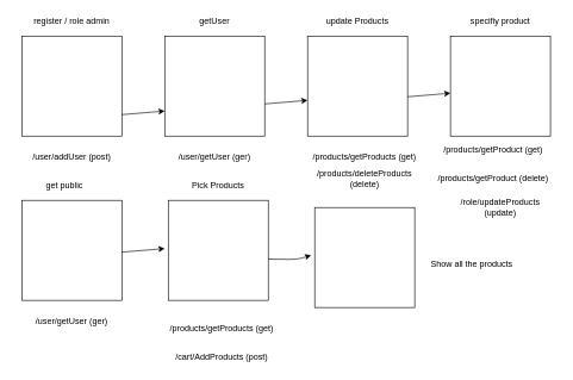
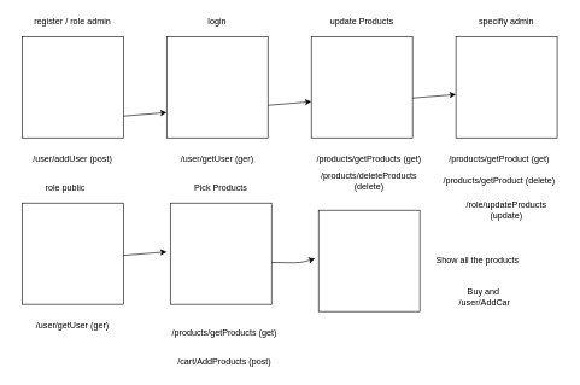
- <mxCell id="5" value="getUser" style="text;html=1;strokeColor=none;fillColor=none;align=center;verticalAlign=middle;whiteSpace=wrap;rounded=0;" vertex="1" parent="1"><mxGeometry x="230" y="20" width="140" height="20" as="geometry" /></mxCell>
+ <mxCell id="5" value="login" style="text;html=1;strokeColor=none;fillColor=none;align=center;verticalAlign=middle;whiteSpace=wrap;rounded=0;" vertex="1" parent="1"><mxGeometry x="230" y="20" width="140" height="20" as="geometry" /></mxCell>
- <mxCell id="16" value="specifiy product" style="text;html=1;strokeColor=none;fillColor=none;align=center;verticalAlign=middle;whiteSpace=wrap;rounded=0;" vertex="1" parent="1"><mxGeometry x="630" y="20" width="140" height="20" as="geometry" /></mxCell>
+ <mxCell id="16" value="specifiy admin" style="text;html=1;strokeColor=none;fillColor=none;align=center;verticalAlign=middle;whiteSpace=wrap;rounded=0;" vertex="1" parent="1"><mxGeometry x="630" y="20" width="140" height="20" as="geometry" /></mxCell>
- <mxCell id="17" value="/products/getProduct (get)" style="text;html=1;strokeColor=none;fillColor=none;align=center;verticalAlign=middle;whiteSpace=wrap;rounded=0;" vertex="1" parent="1"><mxGeometry x="610" y="200" width="160" height="20" as="geometry" /></mxCell>
+ <mxCell id="17" value="/products/getProduct (get)" style="text;html=1;strokeColor=none;fillColor=none;align=center;verticalAlign=middle;whiteSpace=wrap;rounded=0;" vertex="1" parent="1"><mxGeometry x="610" y="210" width="160" height="20" as="geometry" /></mxCell>
- <mxCell id="21" value="get public" style="text;html=1;strokeColor=none;fillColor=none;align=center;verticalAlign=middle;whiteSpace=wrap;rounded=0;" vertex="1" parent="1"><mxGeometry x="20" y="250" width="140" height="20" as="geometry" /></mxCell>
+ <mxCell id="21" value="role public" style="text;html=1;strokeColor=none;fillColor=none;align=center;verticalAlign=middle;whiteSpace=wrap;rounded=0;" vertex="1" parent="1"><mxGeometry x="20" y="250" width="140" height="20" as="geometry" /></mxCell>
- <mxCell id="30" value="Show all the products" style="text;html=1;strokeColor=none;fillColor=none;align=center;verticalAlign=middle;whiteSpace=wrap;rounded=0;" vertex="1" parent="1"><mxGeometry x="590" y="360" width="140" height="20" as="geometry" /></mxCell>
+ <mxCell id="30" value="Show all the products" style="text;html=1;strokeColor=none;fillColor=none;align=center;verticalAlign=middle;whiteSpace=wrap;rounded=0;" vertex="1" parent="1"><mxGeometry x="590" y="350" width="140" height="20" as="geometry" /></mxCell>
+ <mxCell id="31" value="Buy and&amp;nbsp;&lt;br&gt;/user/AddCar" style="text;html=1;strokeColor=none;fillColor=none;align=center;verticalAlign=middle;whiteSpace=wrap;rounded=0;" vertex="1" parent="1"><mxGeometry x="600" y="400" width="140" height="20" as="geometry" /></mxCell>
